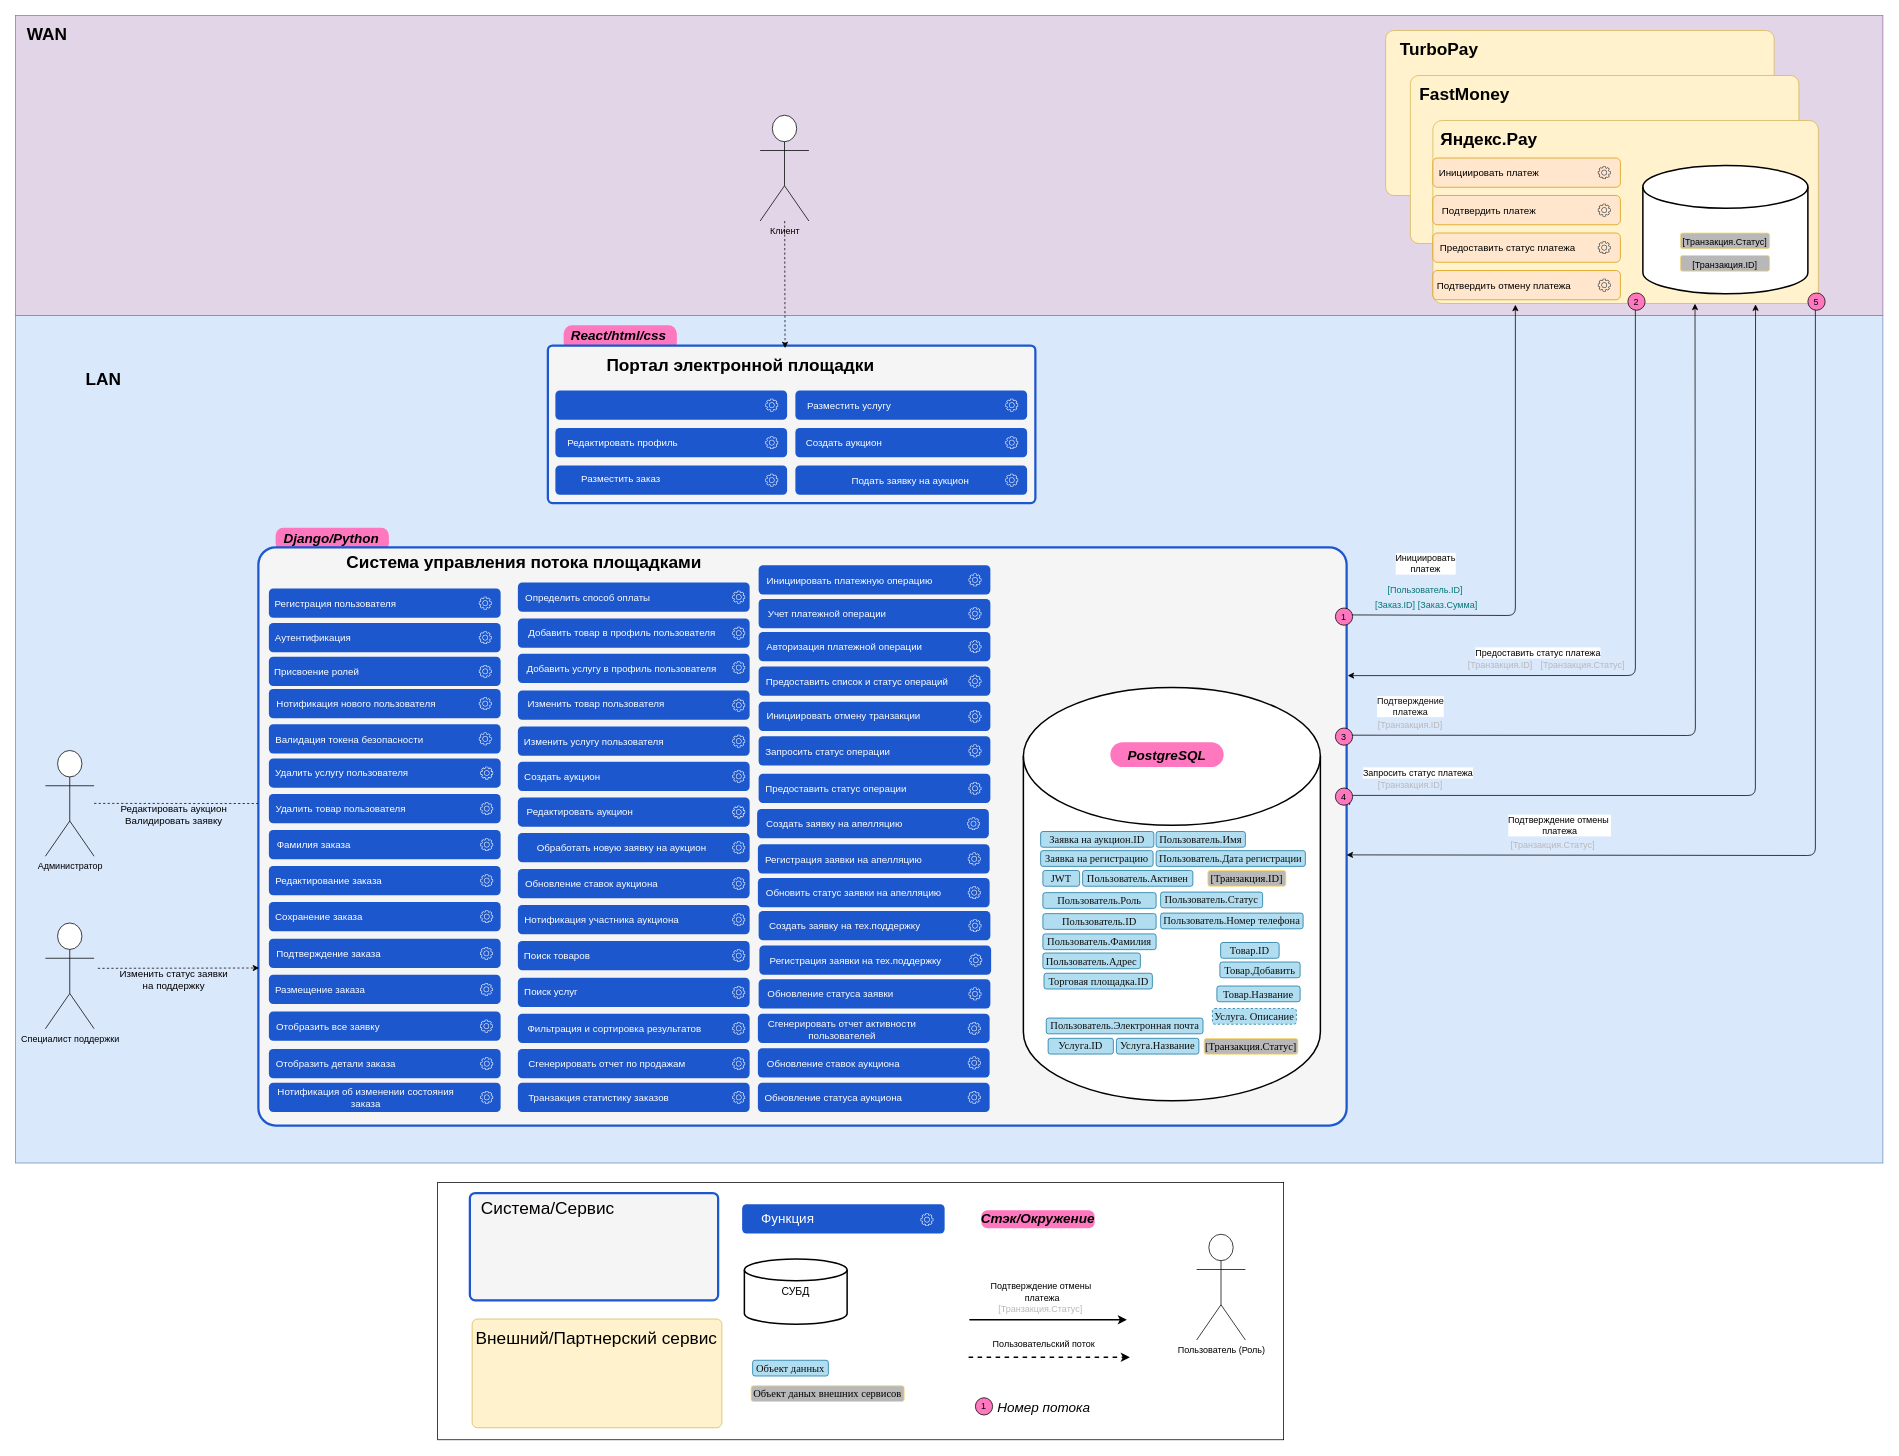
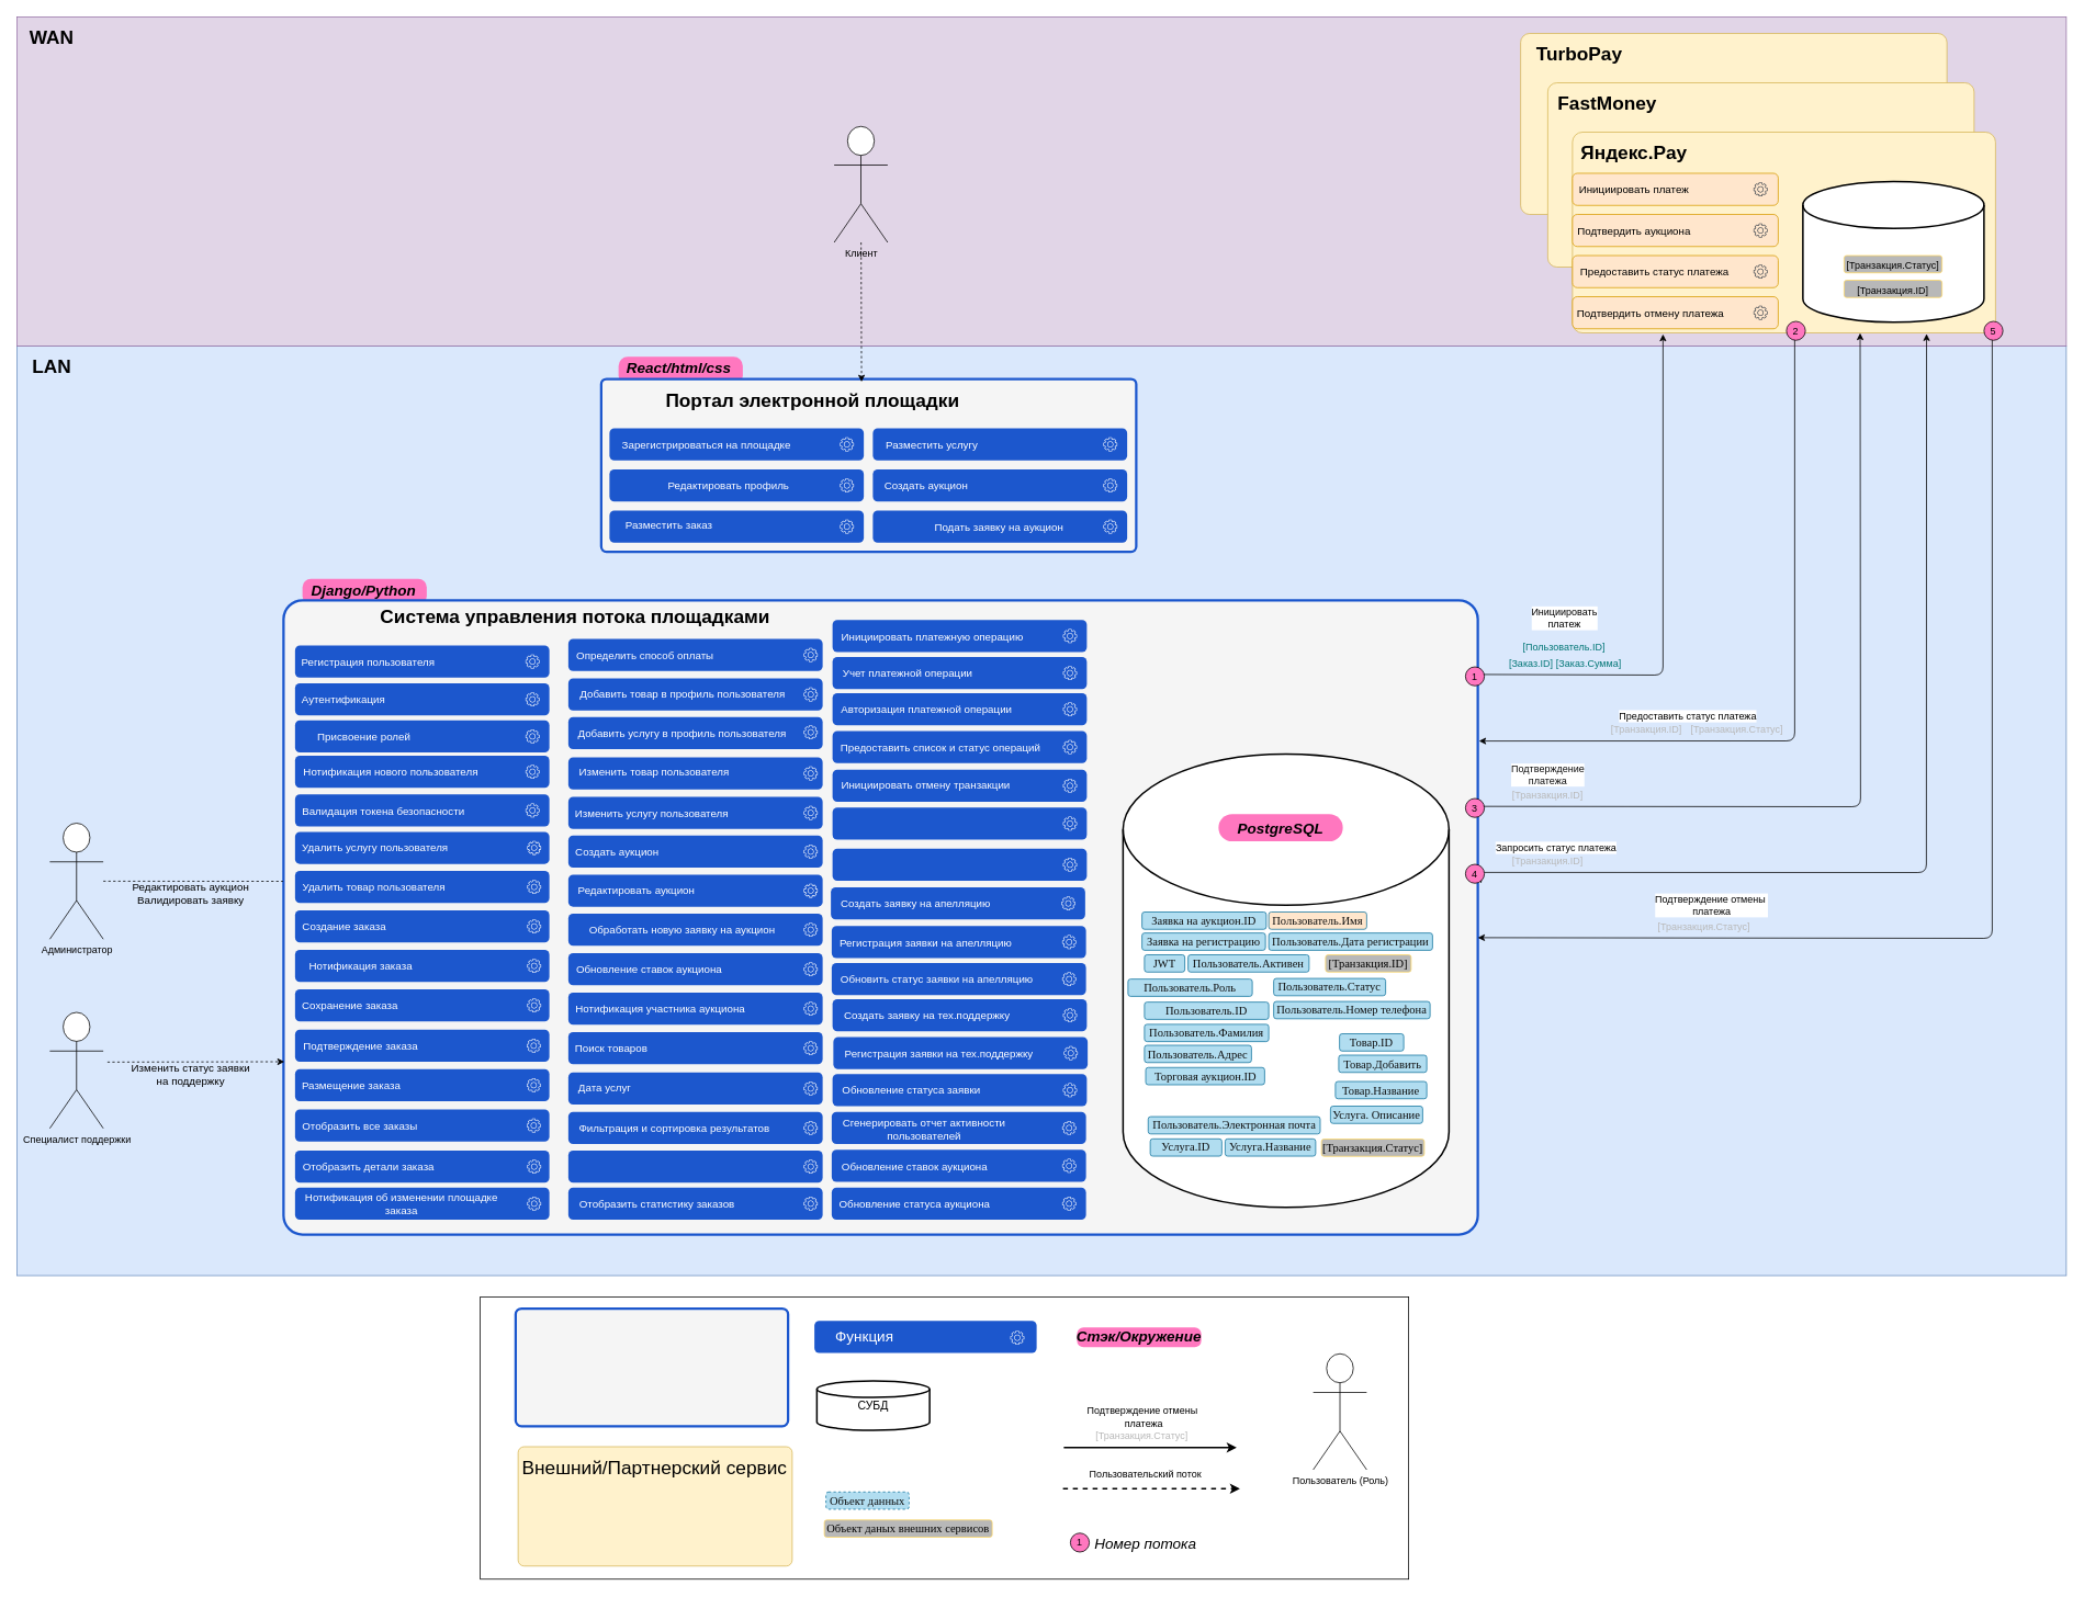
- <mxCell id="200" value="Подтвердить платеж" style="text;html=1;align=center;verticalAlign=middle;whiteSpace=wrap;rounded=1;fontSize=13;" parent="1" vertex="1"><mxGeometry x="1900" y="264.5" width="170" height="30" as="geometry" /></mxCell>
+ <mxCell id="200" value="Подтвердить аукциона" style="text;html=1;align=center;verticalAlign=middle;whiteSpace=wrap;rounded=1;fontSize=13;" parent="1" vertex="1"><mxGeometry x="1900" y="264.5" width="170" height="30" as="geometry" /></mxCell>
- <mxCell id="175" value="LAN" style="text;html=1;align=center;verticalAlign=middle;whiteSpace=wrap;rounded=1;shadow=0;fontSize=23;fontStyle=1" parent="1" vertex="1"><mxGeometry x="95" y="480" width="85" height="49" as="geometry" /></mxCell>
+ <mxCell id="175" value="LAN" style="text;html=1;align=center;verticalAlign=middle;whiteSpace=wrap;rounded=1;shadow=0;fontSize=23;fontStyle=1" parent="1" vertex="1"><mxGeometry x="20" y="420" width="85" height="49" as="geometry" /></mxCell>
+ <mxCell id="231" value="Зарегистрироваться на площадке" style="text;html=1;align=center;verticalAlign=middle;whiteSpace=wrap;rounded=1;fontSize=13;fontColor=#FFFFFF;" parent="1" vertex="1"><mxGeometry x="749" y="524.5" width="218" height="30" as="geometry" /></mxCell>
- <mxCell id="234" value="Редактировать профиль" style="text;html=1;align=center;verticalAlign=middle;whiteSpace=wrap;rounded=1;fontSize=13;fontColor=#FFFFFF;" parent="1" vertex="1"><mxGeometry x="748" y="574.5" width="164" height="30" as="geometry" /></mxCell>
+ <mxCell id="234" value="Редактировать профиль" style="text;html=1;align=center;verticalAlign=middle;whiteSpace=wrap;rounded=1;fontSize=13;fontColor=#FFFFFF;" parent="1" vertex="1"><mxGeometry x="803" y="574.5" width="164" height="30" as="geometry" /></mxCell>
- <mxCell id="237" value="Разместить заказ" style="text;html=1;align=center;verticalAlign=middle;whiteSpace=wrap;rounded=1;fontSize=13;fontColor=#FFFFFF;" parent="1" vertex="1"><mxGeometry x="769" y="623" width="117" height="30" as="geometry" /></mxCell>
+ <mxCell id="237" value="Разместить заказ" style="text;html=1;align=center;verticalAlign=middle;whiteSpace=wrap;rounded=1;fontSize=13;fontColor=#FFFFFF;" parent="1" vertex="1"><mxGeometry x="754" y="623" width="117" height="30" as="geometry" /></mxCell>
- <mxCell id="16" value="Присвоение ролей" style="text;html=1;align=center;verticalAlign=middle;whiteSpace=wrap;rounded=1;fontSize=13;fontColor=#FFFFFF;strokeColor=none;" parent="1" vertex="1"><mxGeometry x="361" y="880" width="122" height="30" as="geometry" /></mxCell>
+ <mxCell id="16" value="Присвоение ролей" style="text;html=1;align=center;verticalAlign=middle;whiteSpace=wrap;rounded=1;fontSize=13;fontColor=#FFFFFF;strokeColor=none;" parent="1" vertex="1"><mxGeometry x="381" y="880" width="122" height="30" as="geometry" /></mxCell>
- <mxCell id="87" value="Запросить статус операции" style="text;html=1;align=center;verticalAlign=middle;whiteSpace=wrap;rounded=1;fontSize=13;fontColor=#FFFFFF;strokeColor=none;" parent="1" vertex="1"><mxGeometry x="1014" y="987" width="179" height="30" as="geometry" /></mxCell>
- <mxCell id="90" value="Предоставить статус операции" style="text;html=1;align=center;verticalAlign=middle;whiteSpace=wrap;rounded=1;fontSize=13;fontColor=#FFFFFF;strokeColor=none;" parent="1" vertex="1"><mxGeometry x="1011" y="1035.5" width="207" height="30" as="geometry" /></mxCell>
- <mxCell id="154" value="&lt;p style=&quot;margin: 0px 0px 0px 13px; text-indent: -13px; font-variant-numeric: normal; font-variant-east-asian: normal; font-variant-alternates: normal; font-kerning: auto; font-optical-sizing: auto; font-feature-settings: normal; font-variation-settings: normal; font-variant-position: normal; font-stretch: normal; font-size: 14px; line-height: normal; color: rgb(14, 14, 14); text-align: start;&quot; class=&quot;p1&quot;&gt;&lt;font face=&quot;Times New Roman&quot;&gt;Пользователь.Имя&lt;/font&gt;&lt;/p&gt;" style="rounded=1;whiteSpace=wrap;html=1;fillColor=#b1ddf0;strokeColor=#10739e;" parent="1" vertex="1"><mxGeometry x="1541" y="1108" width="119" height="21" as="geometry" /></mxCell>
+ <mxCell id="154" value="&lt;p style=&quot;margin: 0px 0px 0px 13px; text-indent: -13px; font-variant-numeric: normal; font-variant-east-asian: normal; font-variant-alternates: normal; font-kerning: auto; font-optical-sizing: auto; font-feature-settings: normal; font-variation-settings: normal; font-variant-position: normal; font-stretch: normal; font-size: 14px; line-height: normal; color: rgb(14, 14, 14); text-align: start;&quot; class=&quot;p1&quot;&gt;&lt;font face=&quot;Times New Roman&quot;&gt;Пользователь.Имя&lt;/font&gt;&lt;/p&gt;" style="rounded=1;whiteSpace=wrap;html=1;fillColor=#ffe6cc;strokeColor=#10739e;" parent="1" vertex="1"><mxGeometry x="1541" y="1108" width="119" height="21" as="geometry" /></mxCell>
- <mxCell id="43" value="Фамилия заказа" style="text;html=1;align=center;verticalAlign=middle;whiteSpace=wrap;rounded=1;fontSize=13;fontColor=#FFFFFF;strokeColor=none;" parent="1" vertex="1"><mxGeometry x="363" y="1110.5" width="110" height="30" as="geometry" /></mxCell>
+ <mxCell id="43" value="Создание заказа" style="text;html=1;align=center;verticalAlign=middle;whiteSpace=wrap;rounded=1;fontSize=13;fontColor=#FFFFFF;strokeColor=none;" parent="1" vertex="1"><mxGeometry x="363" y="1110.5" width="110" height="30" as="geometry" /></mxCell>
- <mxCell id="46" value="Редактирование заказа" style="text;html=1;align=center;verticalAlign=middle;whiteSpace=wrap;rounded=1;fontSize=13;fontColor=#FFFFFF;strokeColor=none;" parent="1" vertex="1"><mxGeometry x="361" y="1158.5" width="154" height="30" as="geometry" /></mxCell>
+ <mxCell id="46" value="Нотификация заказа" style="text;html=1;align=center;verticalAlign=middle;whiteSpace=wrap;rounded=1;fontSize=13;fontColor=#FFFFFF;strokeColor=none;" parent="1" vertex="1"><mxGeometry x="361" y="1158.5" width="154" height="30" as="geometry" /></mxCell>
- <mxCell id="152" value="&lt;p style=&quot;margin: 0px 0px 0px 13px; text-indent: -13px; font-variant-numeric: normal; font-variant-east-asian: normal; font-variant-alternates: normal; font-kerning: auto; font-optical-sizing: auto; font-feature-settings: normal; font-variation-settings: normal; font-variant-position: normal; font-stretch: normal; font-size: 14px; line-height: normal; color: rgb(14, 14, 14); text-align: start;&quot; class=&quot;p1&quot;&gt;&lt;font face=&quot;Times New Roman&quot;&gt;Пользователь.Роль&lt;/font&gt;&lt;/p&gt;" style="rounded=1;whiteSpace=wrap;html=1;fillColor=#b1ddf0;strokeColor=#10739e;" parent="1" vertex="1"><mxGeometry x="1390" y="1189.5" width="151" height="21" as="geometry" /></mxCell>
+ <mxCell id="152" value="&lt;p style=&quot;margin: 0px 0px 0px 13px; text-indent: -13px; font-variant-numeric: normal; font-variant-east-asian: normal; font-variant-alternates: normal; font-kerning: auto; font-optical-sizing: auto; font-feature-settings: normal; font-variation-settings: normal; font-variant-position: normal; font-stretch: normal; font-size: 14px; line-height: normal; color: rgb(14, 14, 14); text-align: start;&quot; class=&quot;p1&quot;&gt;&lt;font face=&quot;Times New Roman&quot;&gt;Пользователь.Роль&lt;/font&gt;&lt;/p&gt;" style="rounded=1;whiteSpace=wrap;html=1;fillColor=#b1ddf0;strokeColor=#10739e;" parent="1" vertex="1"><mxGeometry x="1370" y="1189.5" width="151" height="21" as="geometry" /></mxCell>
- <mxCell id="161" value="&lt;p style=&quot;margin: 0px 0px 0px 13px; text-indent: -13px; font-variant-numeric: normal; font-variant-east-asian: normal; font-variant-alternates: normal; font-kerning: auto; font-optical-sizing: auto; font-feature-settings: normal; font-variation-settings: normal; font-variant-position: normal; font-stretch: normal; font-size: 14px; line-height: normal; color: rgb(14, 14, 14); text-align: start;&quot; class=&quot;p1&quot;&gt;&lt;font face=&quot;Times New Roman&quot;&gt;Торговая площадка.ID&lt;/font&gt;&lt;/p&gt;" style="rounded=1;whiteSpace=wrap;html=1;fillColor=#b1ddf0;strokeColor=#10739e;" parent="1" vertex="1"><mxGeometry x="1391.5" y="1297" width="144.5" height="21" as="geometry" /></mxCell>
+ <mxCell id="161" value="&lt;p style=&quot;margin: 0px 0px 0px 13px; text-indent: -13px; font-variant-numeric: normal; font-variant-east-asian: normal; font-variant-alternates: normal; font-kerning: auto; font-optical-sizing: auto; font-feature-settings: normal; font-variation-settings: normal; font-variant-position: normal; font-stretch: normal; font-size: 14px; line-height: normal; color: rgb(14, 14, 14); text-align: start;&quot; class=&quot;p1&quot;&gt;&lt;font face=&quot;Times New Roman&quot;&gt;Торговая аукцион.ID&lt;/font&gt;&lt;/p&gt;" style="rounded=1;whiteSpace=wrap;html=1;fillColor=#b1ddf0;strokeColor=#10739e;" parent="1" vertex="1"><mxGeometry x="1391.5" y="1297" width="144.5" height="21" as="geometry" /></mxCell>
- <mxCell id="111" value="Поиск услуг" style="text;html=1;align=center;verticalAlign=middle;whiteSpace=wrap;rounded=1;fontSize=13;fontColor=#FFFFFF;strokeColor=none;" parent="1" vertex="1"><mxGeometry x="694" y="1307" width="81" height="30" as="geometry" /></mxCell>
+ <mxCell id="111" value="Дата услуг" style="text;html=1;align=center;verticalAlign=middle;whiteSpace=wrap;rounded=1;fontSize=13;fontColor=#FFFFFF;strokeColor=none;" parent="1" vertex="1"><mxGeometry x="694" y="1307" width="81" height="30" as="geometry" /></mxCell>
- <mxCell id="165" value="&lt;p style=&quot;margin: 0px 0px 0px 13px; text-indent: -13px; font-variant-numeric: normal; font-variant-east-asian: normal; font-variant-alternates: normal; font-kerning: auto; font-optical-sizing: auto; font-feature-settings: normal; font-variation-settings: normal; font-variant-position: normal; font-stretch: normal; font-size: 14px; line-height: normal; color: rgb(14, 14, 14); text-align: start;&quot; class=&quot;p1&quot;&gt;&lt;font face=&quot;Times New Roman&quot;&gt;Услуга. Описание&lt;/font&gt;&lt;/p&gt;" style="rounded=1;whiteSpace=wrap;html=1;fillColor=#b1ddf0;strokeColor=#10739e;dashed=1;" parent="1" vertex="1"><mxGeometry x="1616" y="1344" width="112" height="21" as="geometry" /></mxCell>
+ <mxCell id="165" value="&lt;p style=&quot;margin: 0px 0px 0px 13px; text-indent: -13px; font-variant-numeric: normal; font-variant-east-asian: normal; font-variant-alternates: normal; font-kerning: auto; font-optical-sizing: auto; font-feature-settings: normal; font-variation-settings: normal; font-variant-position: normal; font-stretch: normal; font-size: 14px; line-height: normal; color: rgb(14, 14, 14); text-align: start;&quot; class=&quot;p1&quot;&gt;&lt;font face=&quot;Times New Roman&quot;&gt;Услуга. Описание&lt;/font&gt;&lt;/p&gt;" style="rounded=1;whiteSpace=wrap;html=1;fillColor=#b1ddf0;strokeColor=#10739e;" parent="1" vertex="1"><mxGeometry x="1616" y="1344" width="112" height="21" as="geometry" /></mxCell>
- <mxCell id="58" value="Отобразить все заявку" style="text;html=1;align=center;verticalAlign=middle;whiteSpace=wrap;rounded=1;fontSize=13;fontColor=#FFFFFF;strokeColor=none;" parent="1" vertex="1"><mxGeometry x="361" y="1352.5" width="152" height="30" as="geometry" /></mxCell>
+ <mxCell id="58" value="Отобразить все заказы" style="text;html=1;align=center;verticalAlign=middle;whiteSpace=wrap;rounded=1;fontSize=13;fontColor=#FFFFFF;strokeColor=none;" parent="1" vertex="1"><mxGeometry x="361" y="1352.5" width="152" height="30" as="geometry" /></mxCell>
- <mxCell id="117" value="Сгенерировать отчет по продажам" style="text;html=1;align=center;verticalAlign=middle;whiteSpace=wrap;rounded=1;fontSize=13;fontColor=#FFFFFF;strokeColor=none;" parent="1" vertex="1"><mxGeometry x="696" y="1402.5" width="226" height="30" as="geometry" /></mxCell>
- <mxCell id="64" value="Нотификация об изменении состояния заказа" style="text;html=1;align=center;verticalAlign=middle;whiteSpace=wrap;rounded=1;fontSize=13;fontColor=#FFFFFF;strokeColor=none;" parent="1" vertex="1"><mxGeometry x="364" y="1447.5" width="247" height="30" as="geometry" /></mxCell>
+ <mxCell id="64" value="Нотификация об изменении площадке заказа" style="text;html=1;align=center;verticalAlign=middle;whiteSpace=wrap;rounded=1;fontSize=13;fontColor=#FFFFFF;strokeColor=none;" parent="1" vertex="1"><mxGeometry x="364" y="1447.5" width="247" height="30" as="geometry" /></mxCell>
- <mxCell id="120" value="Транзакция статистику заказов" style="text;html=1;align=center;verticalAlign=middle;whiteSpace=wrap;rounded=1;fontSize=13;fontColor=#FFFFFF;strokeColor=none;" parent="1" vertex="1"><mxGeometry x="696.5" y="1447.5" width="202" height="30" as="geometry" /></mxCell>
+ <mxCell id="120" value="Отобразить статистику заказов" style="text;html=1;align=center;verticalAlign=middle;whiteSpace=wrap;rounded=1;fontSize=13;fontColor=#FFFFFF;strokeColor=none;" parent="1" vertex="1"><mxGeometry x="696.5" y="1447.5" width="202" height="30" as="geometry" /></mxCell>
- <mxCell id="252" value="&lt;font style=&quot;font-size: 23px;&quot;&gt;Система/Сервис&lt;/font&gt;" style="text;html=1;align=center;verticalAlign=middle;whiteSpace=wrap;rounded=1;fontSize=13;" parent="1" vertex="1"><mxGeometry x="627" y="1596" width="206" height="30" as="geometry" /></mxCell>
- <mxCell id="255" value="&lt;font style=&quot;font-size: 14px;&quot;&gt;СУБД&lt;/font&gt;" style="strokeWidth=2;html=1;shape=mxgraph.flowchart.database;whiteSpace=wrap;rounded=1;movable=1;resizable=1;rotatable=1;deletable=1;editable=1;locked=0;connectable=1;" parent="1" vertex="1"><mxGeometry x="992" y="1678" width="137" height="87" as="geometry" /></mxCell>
+ <mxCell id="255" value="&lt;font style=&quot;font-size: 14px;&quot;&gt;СУБД&lt;/font&gt;" style="strokeWidth=2;html=1;shape=mxgraph.flowchart.database;whiteSpace=wrap;rounded=1;movable=1;resizable=1;rotatable=1;deletable=1;editable=1;locked=0;connectable=1;" parent="1" vertex="1"><mxGeometry x="992" y="1678" width="137" height="60" as="geometry" /></mxCell>
- <mxCell id="250" value="&lt;p style=&quot;margin: 0px 0px 0px 13px; text-indent: -13px; font-variant-numeric: normal; font-variant-east-asian: normal; font-variant-alternates: normal; font-kerning: auto; font-optical-sizing: auto; font-feature-settings: normal; font-variation-settings: normal; font-variant-position: normal; font-stretch: normal; font-size: 14px; line-height: normal; color: rgb(14, 14, 14); text-align: start;&quot; class=&quot;p1&quot;&gt;&lt;font face=&quot;Times New Roman&quot;&gt;Объект данных&lt;/font&gt;&lt;/p&gt;" style="rounded=1;whiteSpace=wrap;html=1;fillColor=#b1ddf0;strokeColor=#10739e;" parent="1" vertex="1"><mxGeometry x="1003" y="1813" width="101" height="21" as="geometry" /></mxCell>
+ <mxCell id="250" value="&lt;p style=&quot;margin: 0px 0px 0px 13px; text-indent: -13px; font-variant-numeric: normal; font-variant-east-asian: normal; font-variant-alternates: normal; font-kerning: auto; font-optical-sizing: auto; font-feature-settings: normal; font-variation-settings: normal; font-variant-position: normal; font-stretch: normal; font-size: 14px; line-height: normal; color: rgb(14, 14, 14); text-align: start;&quot; class=&quot;p1&quot;&gt;&lt;font face=&quot;Times New Roman&quot;&gt;Объект данных&lt;/font&gt;&lt;/p&gt;" style="rounded=1;whiteSpace=wrap;html=1;fillColor=#b1ddf0;strokeColor=#10739e;dashed=1;" parent="1" vertex="1"><mxGeometry x="1003" y="1813" width="101" height="21" as="geometry" /></mxCell>
